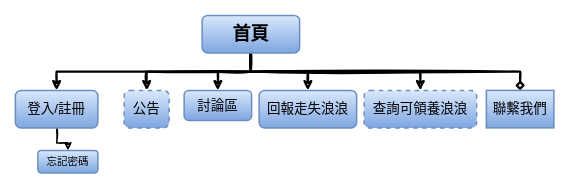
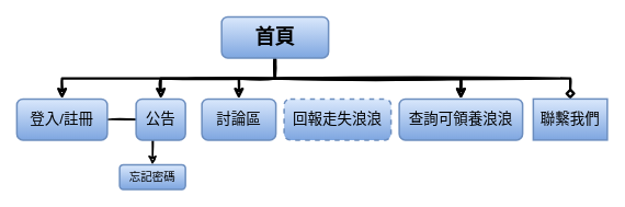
- <mxCell id="3" style="edgeStyle=orthogonalEdgeStyle;orthogonalLoop=1;jettySize=auto;html=1;exitX=0.5;exitY=1;exitDx=0;exitDy=0;entryX=0.5;entryY=0;entryDx=0;entryDy=0;rounded=0;strokeWidth=3;sketch=1;fillColor=#dae8fc;gradientColor=#7ea6e0;" parent="1" source="8" target="13" edge="1"><mxGeometry relative="1" as="geometry" /></mxCell>
+ <mxCell id="3" style="edgeStyle=orthogonalEdgeStyle;orthogonalLoop=1;jettySize=auto;html=1;exitX=0.5;exitY=1;exitDx=0;exitDy=0;rounded=0;strokeWidth=3;sketch=1;fillColor=#dae8fc;gradientColor=#7ea6e0;" parent="1" source="8" target="14" edge="1"><mxGeometry relative="1" as="geometry" /></mxCell>
- <mxCell id="12" value="&lt;font style=&quot;vertical-align: inherit&quot;&gt;&lt;font style=&quot;vertical-align: inherit&quot;&gt;&lt;font style=&quot;vertical-align: inherit&quot;&gt;&lt;font style=&quot;vertical-align: inherit&quot;&gt;&lt;font style=&quot;vertical-align: inherit&quot;&gt;&lt;font style=&quot;vertical-align: inherit ; font-size: 18px&quot;&gt;討論區&lt;/font&gt;&lt;/font&gt;&lt;/font&gt;&lt;/font&gt;&lt;/font&gt;&lt;/font&gt;" style="rounded=1;whiteSpace=wrap;html=1;strokeWidth=2;fillColor=#dae8fc;strokeColor=#6c8ebf;gradientColor=#7ea6e0;" parent="1" vertex="1"><mxGeometry x="245" y="120" width="90" height="40" as="geometry" /></mxCell>
+ <mxCell id="12" value="&lt;font style=&quot;vertical-align: inherit&quot;&gt;&lt;font style=&quot;vertical-align: inherit&quot;&gt;&lt;font style=&quot;vertical-align: inherit&quot;&gt;&lt;font style=&quot;vertical-align: inherit&quot;&gt;&lt;font style=&quot;vertical-align: inherit&quot;&gt;&lt;font style=&quot;vertical-align: inherit ; font-size: 18px&quot;&gt;討論區&lt;/font&gt;&lt;/font&gt;&lt;/font&gt;&lt;/font&gt;&lt;/font&gt;&lt;/font&gt;" style="rounded=1;whiteSpace=wrap;html=1;strokeWidth=2;fillColor=#dae8fc;strokeColor=#6c8ebf;gradientColor=#7ea6e0;" parent="1" vertex="1"><mxGeometry x="245" y="120" width="90" height="50" as="geometry" /></mxCell>
- <mxCell id="11" value="&lt;font style=&quot;vertical-align: inherit&quot;&gt;&lt;font style=&quot;vertical-align: inherit&quot;&gt;&lt;font style=&quot;vertical-align: inherit&quot;&gt;&lt;font style=&quot;vertical-align: inherit ; font-size: 18px&quot;&gt;公告&lt;/font&gt;&lt;/font&gt;&lt;/font&gt;&lt;/font&gt;" style="rounded=1;whiteSpace=wrap;html=1;strokeWidth=2;fillColor=#dae8fc;strokeColor=#6c8ebf;gradientColor=#7ea6e0;dashed=1;" parent="1" vertex="1"><mxGeometry x="165" y="120" width="60" height="50" as="geometry" /></mxCell>
+ <mxCell id="11" value="&lt;font style=&quot;vertical-align: inherit&quot;&gt;&lt;font style=&quot;vertical-align: inherit&quot;&gt;&lt;font style=&quot;vertical-align: inherit&quot;&gt;&lt;font style=&quot;vertical-align: inherit ; font-size: 18px&quot;&gt;公告&lt;/font&gt;&lt;/font&gt;&lt;/font&gt;&lt;/font&gt;" style="rounded=1;whiteSpace=wrap;html=1;strokeWidth=2;fillColor=#dae8fc;strokeColor=#6c8ebf;gradientColor=#7ea6e0;" parent="1" vertex="1"><mxGeometry x="165" y="120" width="60" height="50" as="geometry" /></mxCell>
- <mxCell id="13" value="&lt;font style=&quot;vertical-align: inherit&quot;&gt;&lt;font style=&quot;vertical-align: inherit&quot;&gt;&lt;font style=&quot;vertical-align: inherit&quot;&gt;&lt;font style=&quot;vertical-align: inherit&quot;&gt;&lt;font style=&quot;vertical-align: inherit&quot;&gt;&lt;font style=&quot;vertical-align: inherit&quot;&gt;&lt;font style=&quot;vertical-align: inherit&quot;&gt;&lt;font style=&quot;vertical-align: inherit&quot;&gt;&lt;font style=&quot;vertical-align: inherit&quot;&gt;&lt;font style=&quot;vertical-align: inherit&quot;&gt;&lt;font style=&quot;vertical-align: inherit&quot;&gt;&lt;font style=&quot;vertical-align: inherit&quot;&gt;&lt;font style=&quot;vertical-align: inherit&quot;&gt;&lt;font style=&quot;vertical-align: inherit&quot;&gt;&lt;font style=&quot;vertical-align: inherit&quot;&gt;&lt;font style=&quot;vertical-align: inherit&quot;&gt;&lt;font style=&quot;vertical-align: inherit&quot;&gt;&lt;font style=&quot;vertical-align: inherit ; font-size: 18px&quot;&gt;回報走失浪浪&lt;/font&gt;&lt;/font&gt;&lt;/font&gt;&lt;/font&gt;&lt;/font&gt;&lt;/font&gt;&lt;/font&gt;&lt;/font&gt;&lt;/font&gt;&lt;/font&gt;&lt;/font&gt;&lt;/font&gt;&lt;/font&gt;&lt;/font&gt;&lt;/font&gt;&lt;/font&gt;&lt;/font&gt;&lt;/font&gt;" style="rounded=1;whiteSpace=wrap;html=1;strokeWidth=2;fillColor=#dae8fc;strokeColor=#6c8ebf;gradientColor=#7ea6e0;" parent="1" vertex="1"><mxGeometry x="345" y="120" width="130" height="50" as="geometry" /></mxCell>
+ <mxCell id="13" value="&lt;font style=&quot;vertical-align: inherit&quot;&gt;&lt;font style=&quot;vertical-align: inherit&quot;&gt;&lt;font style=&quot;vertical-align: inherit&quot;&gt;&lt;font style=&quot;vertical-align: inherit&quot;&gt;&lt;font style=&quot;vertical-align: inherit&quot;&gt;&lt;font style=&quot;vertical-align: inherit&quot;&gt;&lt;font style=&quot;vertical-align: inherit&quot;&gt;&lt;font style=&quot;vertical-align: inherit&quot;&gt;&lt;font style=&quot;vertical-align: inherit&quot;&gt;&lt;font style=&quot;vertical-align: inherit&quot;&gt;&lt;font style=&quot;vertical-align: inherit&quot;&gt;&lt;font style=&quot;vertical-align: inherit&quot;&gt;&lt;font style=&quot;vertical-align: inherit&quot;&gt;&lt;font style=&quot;vertical-align: inherit&quot;&gt;&lt;font style=&quot;vertical-align: inherit&quot;&gt;&lt;font style=&quot;vertical-align: inherit&quot;&gt;&lt;font style=&quot;vertical-align: inherit&quot;&gt;&lt;font style=&quot;vertical-align: inherit ; font-size: 18px&quot;&gt;回報走失浪浪&lt;/font&gt;&lt;/font&gt;&lt;/font&gt;&lt;/font&gt;&lt;/font&gt;&lt;/font&gt;&lt;/font&gt;&lt;/font&gt;&lt;/font&gt;&lt;/font&gt;&lt;/font&gt;&lt;/font&gt;&lt;/font&gt;&lt;/font&gt;&lt;/font&gt;&lt;/font&gt;&lt;/font&gt;&lt;/font&gt;" style="rounded=1;whiteSpace=wrap;html=1;strokeWidth=2;fillColor=#dae8fc;strokeColor=#6c8ebf;gradientColor=#7ea6e0;dashed=1;" parent="1" vertex="1"><mxGeometry x="345" y="120" width="130" height="50" as="geometry" /></mxCell>
- <mxCell id="14" value="&lt;font style=&quot;vertical-align: inherit&quot;&gt;&lt;font style=&quot;vertical-align: inherit&quot;&gt;&lt;font style=&quot;vertical-align: inherit&quot;&gt;&lt;font style=&quot;vertical-align: inherit&quot;&gt;&lt;font style=&quot;vertical-align: inherit&quot;&gt;&lt;font style=&quot;vertical-align: inherit&quot;&gt;&lt;font style=&quot;vertical-align: inherit&quot;&gt;&lt;font style=&quot;vertical-align: inherit&quot;&gt;&lt;font style=&quot;vertical-align: inherit&quot;&gt;&lt;font style=&quot;vertical-align: inherit&quot;&gt;&lt;font style=&quot;vertical-align: inherit&quot;&gt;&lt;font style=&quot;vertical-align: inherit ; font-size: 18px&quot;&gt;&lt;font style=&quot;vertical-align: inherit&quot;&gt;&lt;font style=&quot;vertical-align: inherit&quot;&gt;&lt;font style=&quot;vertical-align: inherit&quot;&gt;&lt;font style=&quot;vertical-align: inherit&quot;&gt;&lt;font style=&quot;vertical-align: inherit&quot;&gt;&lt;font style=&quot;vertical-align: inherit&quot;&gt;&lt;font style=&quot;vertical-align: inherit&quot;&gt;&lt;font style=&quot;vertical-align: inherit&quot;&gt;查詢可領養浪浪&lt;/font&gt;&lt;/font&gt;&lt;/font&gt;&lt;/font&gt;&lt;/font&gt;&lt;/font&gt;&lt;/font&gt;&lt;/font&gt;&lt;/font&gt;&lt;/font&gt;&lt;/font&gt;&lt;/font&gt;&lt;/font&gt;&lt;/font&gt;&lt;/font&gt;&lt;/font&gt;&lt;/font&gt;&lt;/font&gt;&lt;/font&gt;&lt;/font&gt;" style="rounded=1;whiteSpace=wrap;html=1;strokeWidth=2;fillColor=#dae8fc;strokeColor=#6c8ebf;gradientColor=#7ea6e0;dashed=1;" parent="1" vertex="1"><mxGeometry x="485" y="120" width="150" height="50" as="geometry" /></mxCell>
+ <mxCell id="14" value="&lt;font style=&quot;vertical-align: inherit&quot;&gt;&lt;font style=&quot;vertical-align: inherit&quot;&gt;&lt;font style=&quot;vertical-align: inherit&quot;&gt;&lt;font style=&quot;vertical-align: inherit&quot;&gt;&lt;font style=&quot;vertical-align: inherit&quot;&gt;&lt;font style=&quot;vertical-align: inherit&quot;&gt;&lt;font style=&quot;vertical-align: inherit&quot;&gt;&lt;font style=&quot;vertical-align: inherit&quot;&gt;&lt;font style=&quot;vertical-align: inherit&quot;&gt;&lt;font style=&quot;vertical-align: inherit&quot;&gt;&lt;font style=&quot;vertical-align: inherit&quot;&gt;&lt;font style=&quot;vertical-align: inherit ; font-size: 18px&quot;&gt;&lt;font style=&quot;vertical-align: inherit&quot;&gt;&lt;font style=&quot;vertical-align: inherit&quot;&gt;&lt;font style=&quot;vertical-align: inherit&quot;&gt;&lt;font style=&quot;vertical-align: inherit&quot;&gt;&lt;font style=&quot;vertical-align: inherit&quot;&gt;&lt;font style=&quot;vertical-align: inherit&quot;&gt;&lt;font style=&quot;vertical-align: inherit&quot;&gt;&lt;font style=&quot;vertical-align: inherit&quot;&gt;查詢可領養浪浪&lt;/font&gt;&lt;/font&gt;&lt;/font&gt;&lt;/font&gt;&lt;/font&gt;&lt;/font&gt;&lt;/font&gt;&lt;/font&gt;&lt;/font&gt;&lt;/font&gt;&lt;/font&gt;&lt;/font&gt;&lt;/font&gt;&lt;/font&gt;&lt;/font&gt;&lt;/font&gt;&lt;/font&gt;&lt;/font&gt;&lt;/font&gt;&lt;/font&gt;" style="rounded=1;whiteSpace=wrap;html=1;strokeWidth=2;fillColor=#dae8fc;strokeColor=#6c8ebf;gradientColor=#7ea6e0;" parent="1" vertex="1"><mxGeometry x="485" y="120" width="150" height="50" as="geometry" /></mxCell>
- <mxCell id="15" value="&lt;font style=&quot;font-size: 14px&quot;&gt;忘記密碼&lt;/font&gt;" style="rounded=1;whiteSpace=wrap;html=1;strokeWidth=2;fillColor=#dae8fc;strokeColor=#6c8ebf;gradientColor=#7ea6e0;" parent="1" vertex="1"><mxGeometry x="50" y="200" width="80" height="30" as="geometry" /></mxCell>
+ <mxCell id="15" value="&lt;font style=&quot;font-size: 14px&quot;&gt;忘記密碼&lt;/font&gt;" style="rounded=1;whiteSpace=wrap;html=1;strokeWidth=2;fillColor=#dae8fc;strokeColor=#6c8ebf;gradientColor=#7ea6e0;" parent="1" vertex="1"><mxGeometry x="145" y="200" width="80" height="30" as="geometry" /></mxCell>
